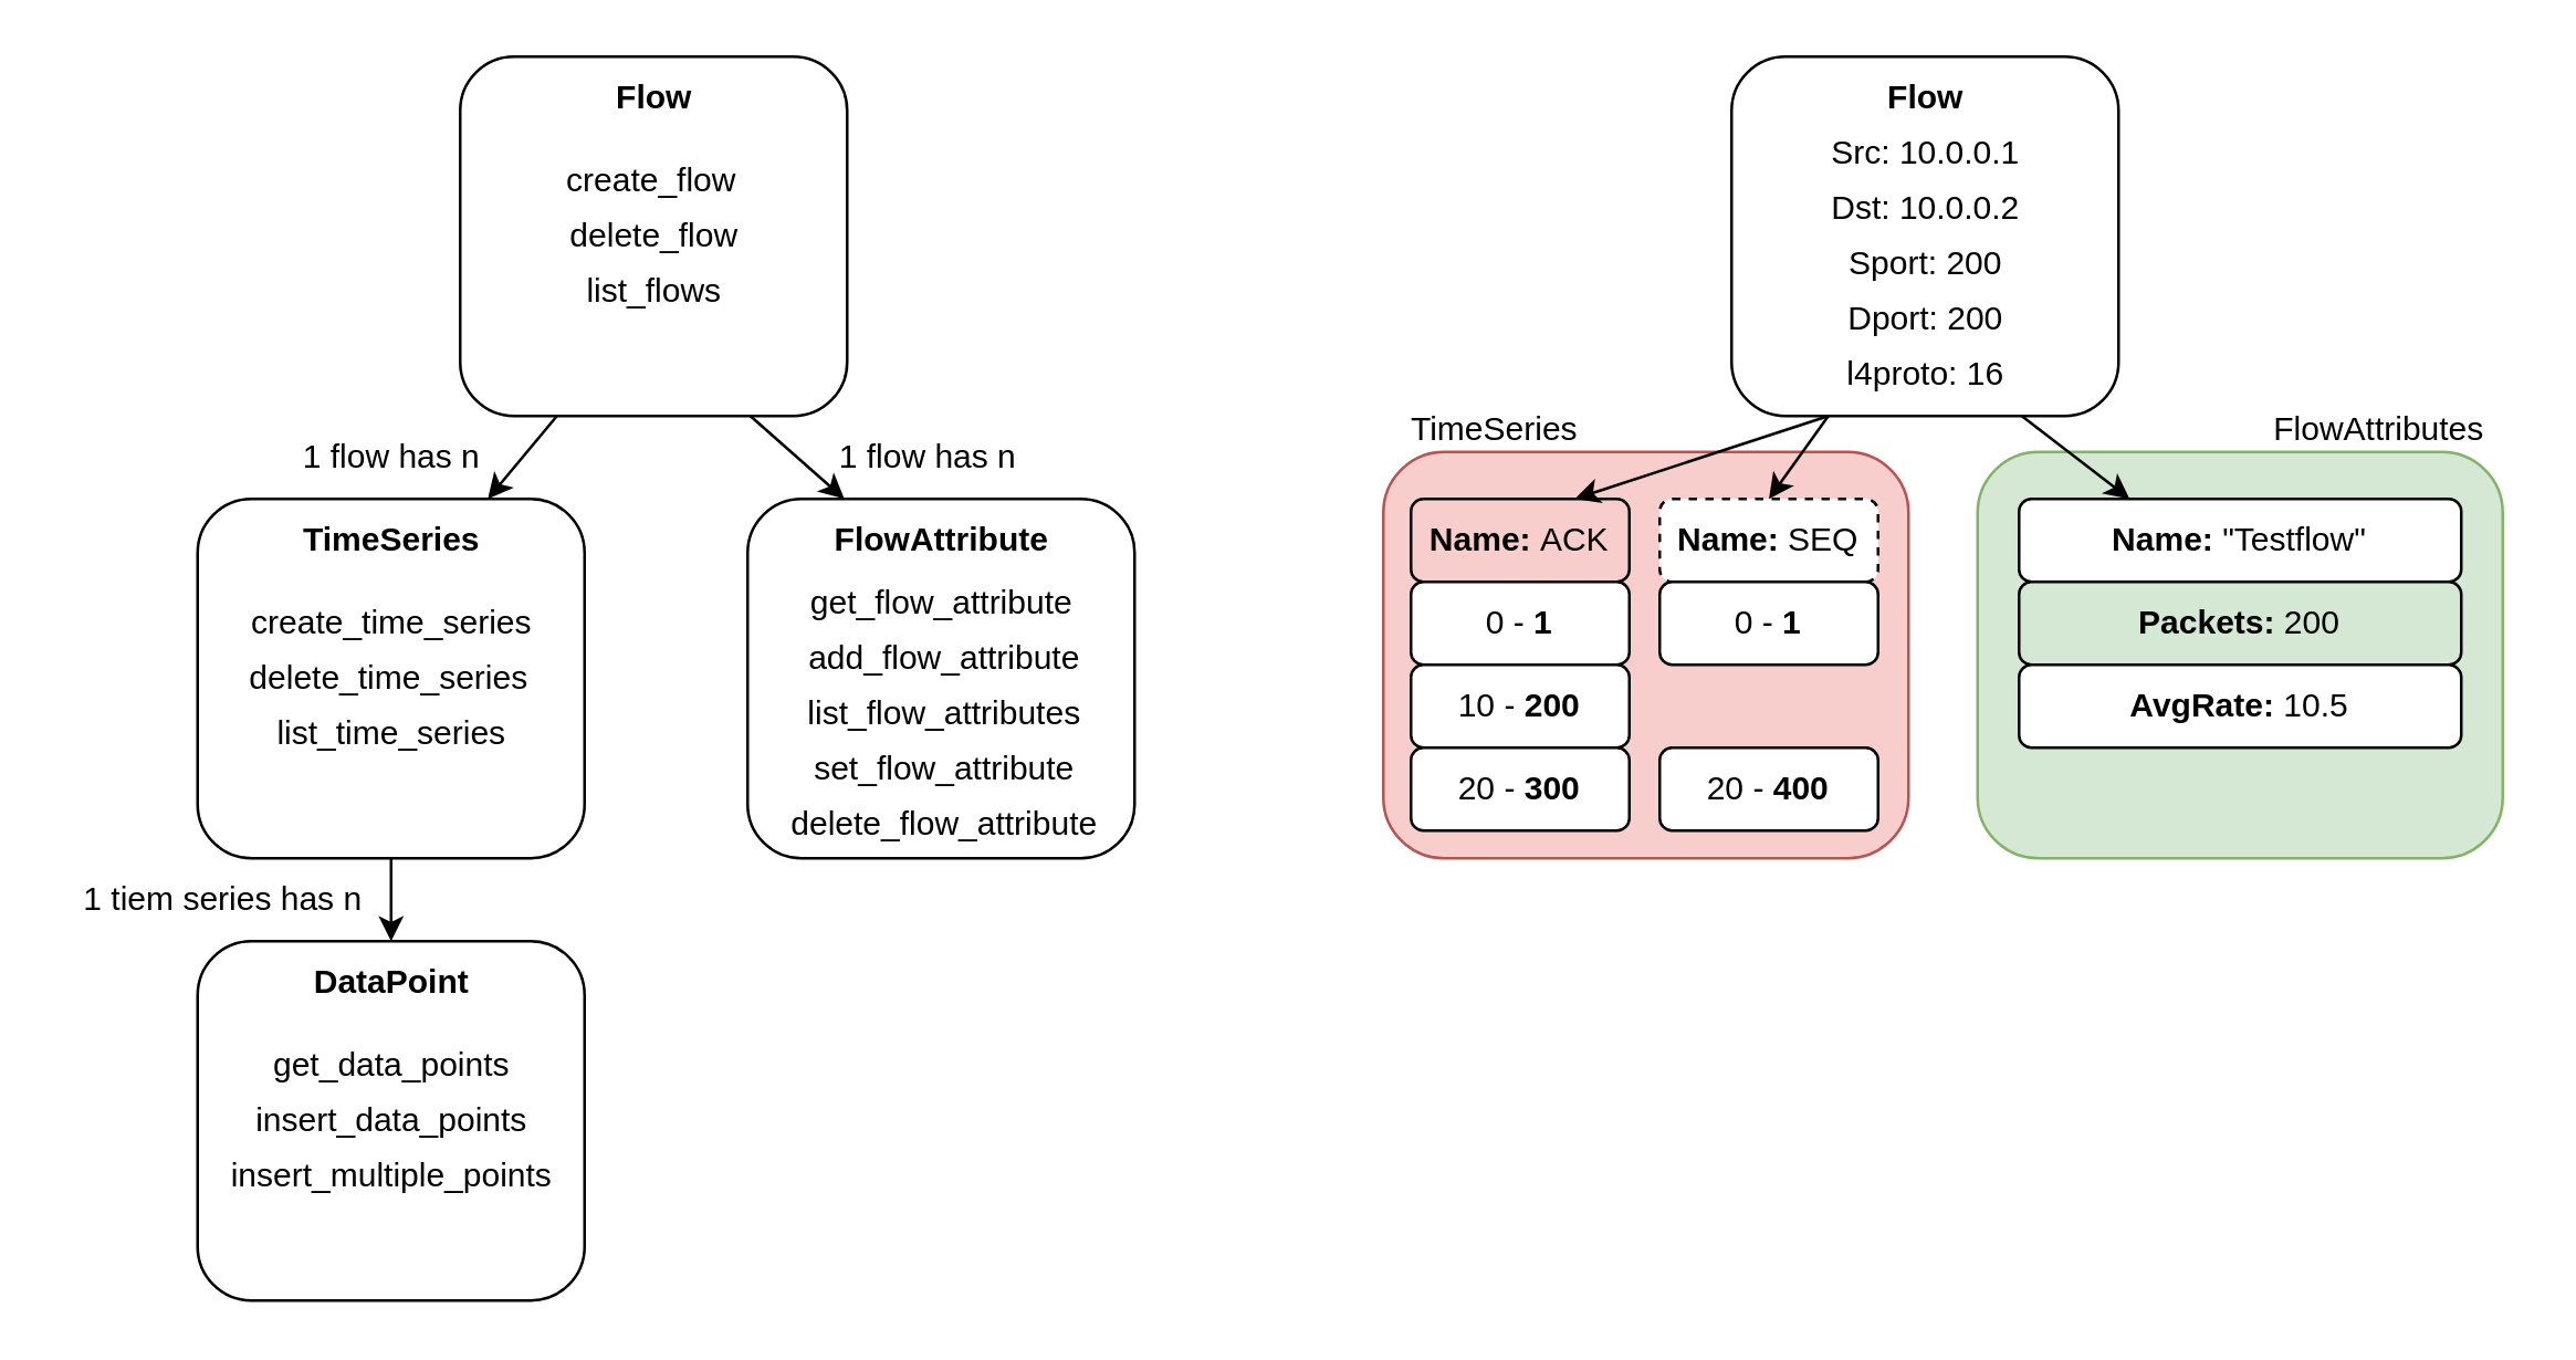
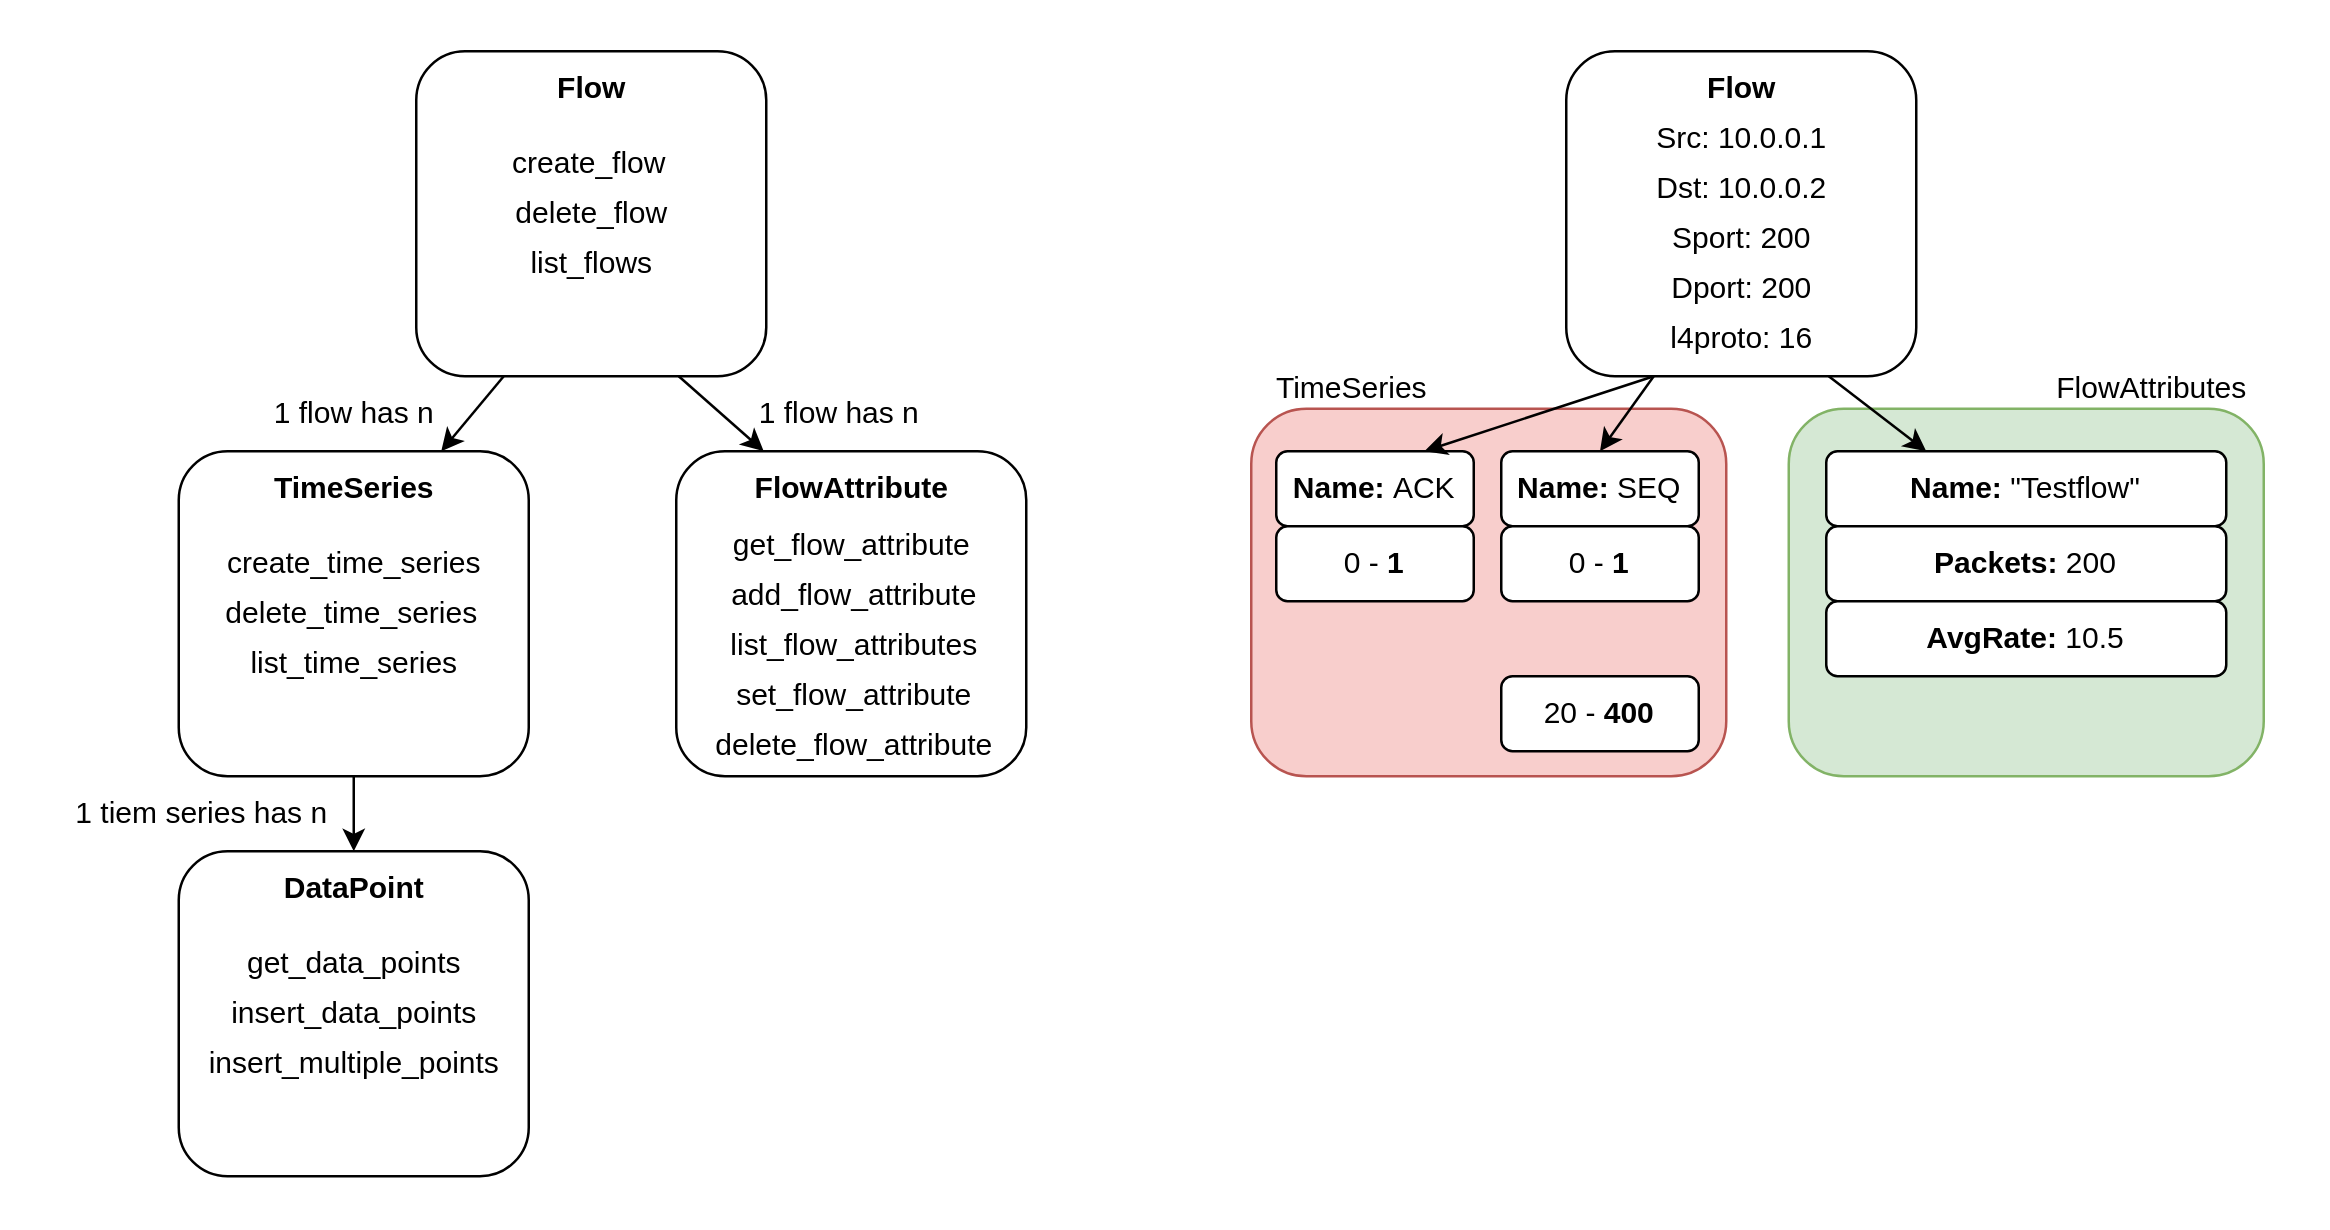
- <mxCell id="35" value="&lt;span style=&quot;font-weight: 700;&quot;&gt;Name:&amp;nbsp;&lt;/span&gt;ACK" style="rounded=1;whiteSpace=wrap;html=1;fillColor=#f8cecc;" vertex="1" parent="1"><mxGeometry x="510" y="180" width="79" height="30" as="geometry" /></mxCell>
+ <mxCell id="35" value="&lt;span style=&quot;font-weight: 700;&quot;&gt;Name:&amp;nbsp;&lt;/span&gt;ACK" style="rounded=1;whiteSpace=wrap;html=1;" vertex="1" parent="1"><mxGeometry x="510" y="180" width="79" height="30" as="geometry" /></mxCell>
- <mxCell id="45" value="&lt;span style=&quot;font-weight: 700;&quot;&gt;Name:&amp;nbsp;&lt;/span&gt;SEQ" style="rounded=1;whiteSpace=wrap;html=1;dashed=1;" vertex="1" parent="1"><mxGeometry x="600" y="180" width="79" height="30" as="geometry" /></mxCell>
+ <mxCell id="45" value="&lt;span style=&quot;font-weight: 700;&quot;&gt;Name:&amp;nbsp;&lt;/span&gt;SEQ" style="rounded=1;whiteSpace=wrap;html=1;" vertex="1" parent="1"><mxGeometry x="600" y="180" width="79" height="30" as="geometry" /></mxCell>
- <mxCell id="43" value="&lt;span style=&quot;font-weight: 700;&quot;&gt;Packets:&amp;nbsp;&lt;/span&gt;200" style="rounded=1;whiteSpace=wrap;html=1;fillColor=#d5e8d4;" vertex="1" parent="1"><mxGeometry x="730" y="210" width="160" height="30" as="geometry" /></mxCell>
+ <mxCell id="43" value="&lt;span style=&quot;font-weight: 700;&quot;&gt;Packets:&amp;nbsp;&lt;/span&gt;200" style="rounded=1;whiteSpace=wrap;html=1;" vertex="1" parent="1"><mxGeometry x="730" y="210" width="160" height="30" as="geometry" /></mxCell>
- <mxCell id="47" value="10 -&lt;b&gt;&amp;nbsp;200&lt;/b&gt;" style="rounded=1;whiteSpace=wrap;html=1;" vertex="1" parent="1"><mxGeometry x="510" y="240" width="79" height="30" as="geometry" /></mxCell>
- <mxCell id="48" value="20 -&lt;b&gt;&amp;nbsp;300&lt;/b&gt;" style="rounded=1;whiteSpace=wrap;html=1;" vertex="1" parent="1"><mxGeometry x="510" y="270" width="79" height="30" as="geometry" /></mxCell>
